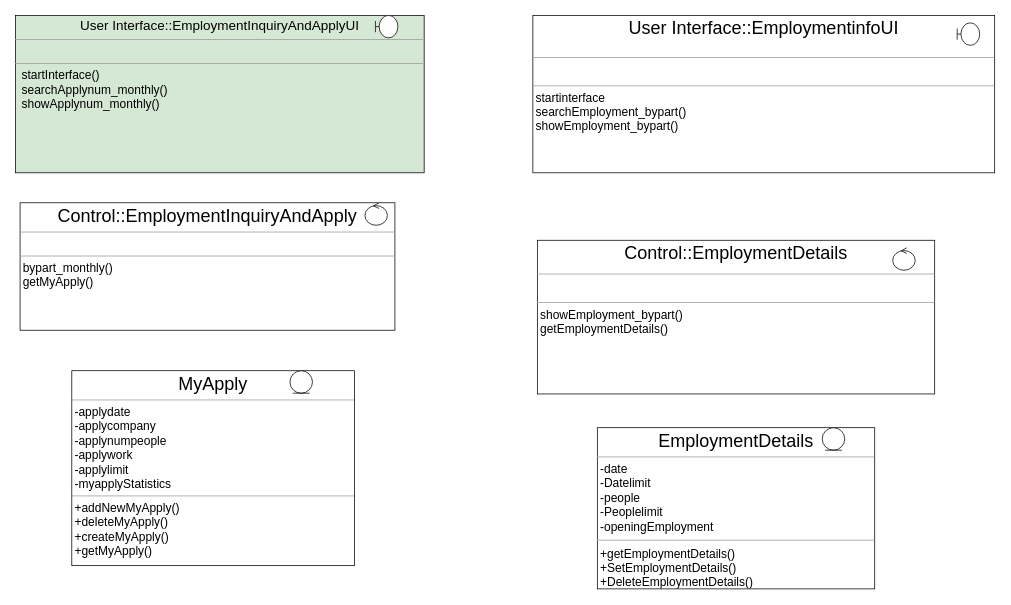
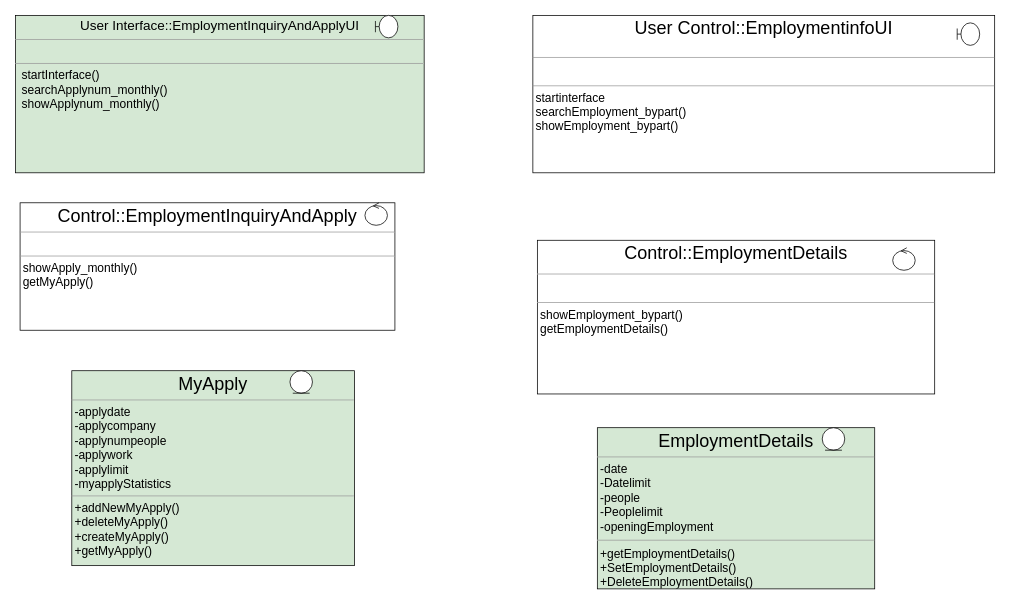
- <mxCell id="2" value="&lt;p style=&quot;border-color: var(--border-color); text-align: center; margin: 4px 0px 0px;&quot;&gt;&lt;font style=&quot;font-size: 24px;&quot;&gt;&lt;span style=&quot;background-color: initial; border-color: var(--border-color);&quot;&gt;User Interface::EmploymentinfoUI&lt;/span&gt;&lt;/font&gt;&lt;/p&gt;&lt;br&gt;&lt;hr style=&quot;font-size: 18px;&quot; size=&quot;1&quot;&gt;&lt;p style=&quot;margin: 0px 0px 0px 4px; font-size: 18px;&quot;&gt;&lt;font style=&quot;font-size: 18px;&quot;&gt;&lt;br&gt;&lt;/font&gt;&lt;/p&gt;&lt;hr size=&quot;1&quot;&gt;&lt;p style=&quot;border-color: var(--border-color); margin: 0px 0px 0px 4px; font-size: 16px;&quot;&gt;&lt;font style=&quot;font-size: 16px;&quot;&gt;&lt;font style=&quot;border-color: var(--border-color); text-align: center; font-size: 16px;&quot;&gt;startinterface&lt;/font&gt;&lt;/font&gt;&lt;/p&gt;&lt;p style=&quot;border-color: var(--border-color); margin: 0px 0px 0px 4px; font-size: 16px;&quot;&gt;&lt;font style=&quot;font-size: 16px;&quot;&gt;&lt;font style=&quot;border-color: var(--border-color); text-align: center; font-size: 16px;&quot;&gt;searchEmployment_bypart()&lt;/font&gt;&lt;/font&gt;&lt;/p&gt;&lt;p style=&quot;border-color: var(--border-color); margin: 0px 0px 0px 4px; font-size: 16px;&quot;&gt;&lt;font style=&quot;text-align: center; background-color: initial;&quot;&gt;showEmployment_bypart&lt;/font&gt;&lt;span style=&quot;text-align: center; background-color: initial;&quot;&gt;()&lt;/span&gt;&lt;/p&gt;&lt;font style=&quot;font-size: 16px;&quot;&gt;&lt;br&gt;&lt;/font&gt;" style="verticalAlign=top;align=left;overflow=fill;fontSize=12;fontFamily=Helvetica;html=1;whiteSpace=wrap;" parent="1" vertex="1"><mxGeometry x="710" y="20" width="616" height="210" as="geometry" /></mxCell>
+ <mxCell id="2" value="&lt;p style=&quot;border-color: var(--border-color); text-align: center; margin: 4px 0px 0px;&quot;&gt;&lt;font style=&quot;font-size: 24px;&quot;&gt;&lt;span style=&quot;background-color: initial; border-color: var(--border-color);&quot;&gt;User Control::EmploymentinfoUI&lt;/span&gt;&lt;/font&gt;&lt;/p&gt;&lt;br&gt;&lt;hr style=&quot;font-size: 18px;&quot; size=&quot;1&quot;&gt;&lt;p style=&quot;margin: 0px 0px 0px 4px; font-size: 18px;&quot;&gt;&lt;font style=&quot;font-size: 18px;&quot;&gt;&lt;br&gt;&lt;/font&gt;&lt;/p&gt;&lt;hr size=&quot;1&quot;&gt;&lt;p style=&quot;border-color: var(--border-color); margin: 0px 0px 0px 4px; font-size: 16px;&quot;&gt;&lt;font style=&quot;font-size: 16px;&quot;&gt;&lt;font style=&quot;border-color: var(--border-color); text-align: center; font-size: 16px;&quot;&gt;startinterface&lt;/font&gt;&lt;/font&gt;&lt;/p&gt;&lt;p style=&quot;border-color: var(--border-color); margin: 0px 0px 0px 4px; font-size: 16px;&quot;&gt;&lt;font style=&quot;font-size: 16px;&quot;&gt;&lt;font style=&quot;border-color: var(--border-color); text-align: center; font-size: 16px;&quot;&gt;searchEmployment_bypart()&lt;/font&gt;&lt;/font&gt;&lt;/p&gt;&lt;p style=&quot;border-color: var(--border-color); margin: 0px 0px 0px 4px; font-size: 16px;&quot;&gt;&lt;font style=&quot;text-align: center; background-color: initial;&quot;&gt;showEmployment_bypart&lt;/font&gt;&lt;span style=&quot;text-align: center; background-color: initial;&quot;&gt;()&lt;/span&gt;&lt;/p&gt;&lt;font style=&quot;font-size: 16px;&quot;&gt;&lt;br&gt;&lt;/font&gt;" style="verticalAlign=top;align=left;overflow=fill;fontSize=12;fontFamily=Helvetica;html=1;whiteSpace=wrap;" parent="1" vertex="1"><mxGeometry x="710" y="20" width="616" height="210" as="geometry" /></mxCell>
- <mxCell id="5" value="&lt;p style=&quot;border-color: var(--border-color); text-align: center; margin: 4px 0px 0px;&quot;&gt;&lt;font style=&quot;font-size: 24px;&quot;&gt;&lt;span style=&quot;background-color: initial;&quot;&gt;Control::EmploymentInquiryAndApply&lt;/span&gt;&lt;br&gt;&lt;/font&gt;&lt;/p&gt;&lt;hr size=&quot;1&quot;&gt;&lt;p style=&quot;margin:0px;margin-left:4px;&quot;&gt;&lt;font size=&quot;3&quot;&gt;&lt;br&gt;&lt;/font&gt;&lt;/p&gt;&lt;hr size=&quot;1&quot;&gt;&lt;p style=&quot;border-color: var(--border-color); margin: 0px 0px 0px 4px; font-size: 16px;&quot;&gt;&lt;font style=&quot;font-size: 16px;&quot;&gt;bypart_monthly()&lt;br&gt;&lt;/font&gt;&lt;/p&gt;&lt;p style=&quot;border-color: var(--border-color); margin: 0px 0px 0px 4px; font-size: 16px;&quot;&gt;getMyApply()&lt;/p&gt;&lt;p style=&quot;border-color: var(--border-color); margin: 0px 0px 0px 4px; font-size: 16px;&quot;&gt;&lt;br&gt;&lt;/p&gt;" style="verticalAlign=top;align=left;overflow=fill;fontSize=12;fontFamily=Helvetica;html=1;whiteSpace=wrap;" parent="1" vertex="1"><mxGeometry x="26" y="270" width="500" height="170" as="geometry" /></mxCell>
+ <mxCell id="5" value="&lt;p style=&quot;border-color: var(--border-color); text-align: center; margin: 4px 0px 0px;&quot;&gt;&lt;font style=&quot;font-size: 24px;&quot;&gt;&lt;span style=&quot;background-color: initial;&quot;&gt;Control::EmploymentInquiryAndApply&lt;/span&gt;&lt;br&gt;&lt;/font&gt;&lt;/p&gt;&lt;hr size=&quot;1&quot;&gt;&lt;p style=&quot;margin:0px;margin-left:4px;&quot;&gt;&lt;font size=&quot;3&quot;&gt;&lt;br&gt;&lt;/font&gt;&lt;/p&gt;&lt;hr size=&quot;1&quot;&gt;&lt;p style=&quot;border-color: var(--border-color); margin: 0px 0px 0px 4px; font-size: 16px;&quot;&gt;&lt;font style=&quot;font-size: 16px;&quot;&gt;showApply_monthly()&lt;br&gt;&lt;/font&gt;&lt;/p&gt;&lt;p style=&quot;border-color: var(--border-color); margin: 0px 0px 0px 4px; font-size: 16px;&quot;&gt;getMyApply()&lt;/p&gt;&lt;p style=&quot;border-color: var(--border-color); margin: 0px 0px 0px 4px; font-size: 16px;&quot;&gt;&lt;br&gt;&lt;/p&gt;" style="verticalAlign=top;align=left;overflow=fill;fontSize=12;fontFamily=Helvetica;html=1;whiteSpace=wrap;" parent="1" vertex="1"><mxGeometry x="26" y="270" width="500" height="170" as="geometry" /></mxCell>
- <mxCell id="10" value="&lt;p style=&quot;border-color: var(--border-color); text-align: center; margin: 4px 0px 0px;&quot;&gt;&lt;span style=&quot;background-color: initial;&quot;&gt;&lt;font style=&quot;font-size: 24px;&quot;&gt;MyApply&lt;/font&gt;&lt;/span&gt;&lt;/p&gt;&lt;hr size=&quot;1&quot;&gt;&lt;p style=&quot;margin:0px;margin-left:4px;&quot;&gt;&lt;font size=&quot;3&quot;&gt;-applydate&lt;/font&gt;&lt;/p&gt;&lt;p style=&quot;margin:0px;margin-left:4px;&quot;&gt;&lt;font size=&quot;3&quot;&gt;-applycompany&lt;/font&gt;&lt;/p&gt;&lt;p style=&quot;margin:0px;margin-left:4px;&quot;&gt;&lt;font size=&quot;3&quot;&gt;-applynumpeople&lt;/font&gt;&lt;/p&gt;&lt;p style=&quot;margin:0px;margin-left:4px;&quot;&gt;&lt;font size=&quot;3&quot;&gt;-applywork&lt;/font&gt;&lt;/p&gt;&lt;p style=&quot;margin:0px;margin-left:4px;&quot;&gt;&lt;font size=&quot;3&quot;&gt;-applylimit&lt;/font&gt;&lt;/p&gt;&lt;p style=&quot;margin:0px;margin-left:4px;&quot;&gt;&lt;font size=&quot;3&quot;&gt;-myapplyStatistics&lt;/font&gt;&lt;/p&gt;&lt;hr size=&quot;1&quot;&gt;&lt;p style=&quot;border-color: var(--border-color); margin: 0px 0px 0px 4px;&quot;&gt;&lt;font size=&quot;3&quot;&gt;+addNewMyApply()&lt;/font&gt;&lt;/p&gt;&lt;p style=&quot;border-color: var(--border-color); margin: 0px 0px 0px 4px;&quot;&gt;&lt;font size=&quot;3&quot;&gt;+deleteMyApply()&lt;/font&gt;&lt;/p&gt;&lt;p style=&quot;border-color: var(--border-color); margin: 0px 0px 0px 4px;&quot;&gt;&lt;font size=&quot;3&quot;&gt;+createMyApply()&lt;/font&gt;&lt;/p&gt;&lt;p style=&quot;border-color: var(--border-color); margin: 0px 0px 0px 4px;&quot;&gt;&lt;font size=&quot;3&quot;&gt;+getMyApply()&lt;/font&gt;&lt;/p&gt;" style="verticalAlign=top;align=left;overflow=fill;fontSize=12;fontFamily=Helvetica;html=1;whiteSpace=wrap;" parent="1" vertex="1"><mxGeometry x="95" y="494" width="377" height="260" as="geometry" /></mxCell>
+ <mxCell id="10" value="&lt;p style=&quot;border-color: var(--border-color); text-align: center; margin: 4px 0px 0px;&quot;&gt;&lt;span style=&quot;background-color: initial;&quot;&gt;&lt;font style=&quot;font-size: 24px;&quot;&gt;MyApply&lt;/font&gt;&lt;/span&gt;&lt;/p&gt;&lt;hr size=&quot;1&quot;&gt;&lt;p style=&quot;margin:0px;margin-left:4px;&quot;&gt;&lt;font size=&quot;3&quot;&gt;-applydate&lt;/font&gt;&lt;/p&gt;&lt;p style=&quot;margin:0px;margin-left:4px;&quot;&gt;&lt;font size=&quot;3&quot;&gt;-applycompany&lt;/font&gt;&lt;/p&gt;&lt;p style=&quot;margin:0px;margin-left:4px;&quot;&gt;&lt;font size=&quot;3&quot;&gt;-applynumpeople&lt;/font&gt;&lt;/p&gt;&lt;p style=&quot;margin:0px;margin-left:4px;&quot;&gt;&lt;font size=&quot;3&quot;&gt;-applywork&lt;/font&gt;&lt;/p&gt;&lt;p style=&quot;margin:0px;margin-left:4px;&quot;&gt;&lt;font size=&quot;3&quot;&gt;-applylimit&lt;/font&gt;&lt;/p&gt;&lt;p style=&quot;margin:0px;margin-left:4px;&quot;&gt;&lt;font size=&quot;3&quot;&gt;-myapplyStatistics&lt;/font&gt;&lt;/p&gt;&lt;hr size=&quot;1&quot;&gt;&lt;p style=&quot;border-color: var(--border-color); margin: 0px 0px 0px 4px;&quot;&gt;&lt;font size=&quot;3&quot;&gt;+addNewMyApply()&lt;/font&gt;&lt;/p&gt;&lt;p style=&quot;border-color: var(--border-color); margin: 0px 0px 0px 4px;&quot;&gt;&lt;font size=&quot;3&quot;&gt;+deleteMyApply()&lt;/font&gt;&lt;/p&gt;&lt;p style=&quot;border-color: var(--border-color); margin: 0px 0px 0px 4px;&quot;&gt;&lt;font size=&quot;3&quot;&gt;+createMyApply()&lt;/font&gt;&lt;/p&gt;&lt;p style=&quot;border-color: var(--border-color); margin: 0px 0px 0px 4px;&quot;&gt;&lt;font size=&quot;3&quot;&gt;+getMyApply()&lt;/font&gt;&lt;/p&gt;" style="verticalAlign=top;align=left;overflow=fill;fontSize=12;fontFamily=Helvetica;html=1;whiteSpace=wrap;fillColor=#d5e8d4;" parent="1" vertex="1"><mxGeometry x="95" y="494" width="377" height="260" as="geometry" /></mxCell>
- <mxCell id="12" value="&lt;p style=&quot;border-color: var(--border-color); text-align: center; margin: 4px 0px 0px;&quot;&gt;&lt;span style=&quot;background-color: initial;&quot;&gt;&lt;font style=&quot;font-size: 24px;&quot;&gt;EmploymentDetails&lt;/font&gt;&lt;/span&gt;&lt;/p&gt;&lt;hr size=&quot;1&quot;&gt;&lt;p style=&quot;border-color: var(--border-color); margin: 0px 0px 0px 4px; font-size: 16px;&quot;&gt;&lt;font style=&quot;border-color: var(--border-color);&quot;&gt;-date&lt;/font&gt;&lt;/p&gt;&lt;p style=&quot;border-color: var(--border-color); margin: 0px 0px 0px 4px; font-size: 16px;&quot;&gt;&lt;font style=&quot;border-color: var(--border-color);&quot;&gt;-Datelimit&lt;/font&gt;&lt;/p&gt;&lt;p style=&quot;border-color: var(--border-color); margin: 0px 0px 0px 4px; font-size: 16px;&quot;&gt;&lt;font style=&quot;border-color: var(--border-color);&quot;&gt;-people&lt;/font&gt;&lt;/p&gt;&lt;p style=&quot;border-color: var(--border-color); margin: 0px 0px 0px 4px; font-size: 16px;&quot;&gt;&lt;font style=&quot;border-color: var(--border-color);&quot;&gt;-Peoplelimit&lt;/font&gt;&lt;/p&gt;&lt;p style=&quot;border-color: var(--border-color); margin: 0px 0px 0px 4px; font-size: 16px;&quot;&gt;&lt;font style=&quot;border-color: var(--border-color);&quot;&gt;-openingEmployment&lt;/font&gt;&lt;/p&gt;&lt;hr style=&quot;font-size: 16px;&quot; size=&quot;1&quot;&gt;&lt;p style=&quot;border-color: var(--border-color); margin: 0px 0px 0px 4px; font-size: 16px;&quot;&gt;&lt;font style=&quot;font-size: 16px;&quot;&gt;+getEmploymentDetails()&lt;/font&gt;&lt;/p&gt;&lt;p style=&quot;border-color: var(--border-color); margin: 0px 0px 0px 4px; font-size: 16px;&quot;&gt;&lt;font style=&quot;font-size: 16px;&quot;&gt;+SetEmploymentDetails()&lt;br&gt;&lt;/font&gt;&lt;/p&gt;&lt;p style=&quot;border-color: var(--border-color); margin: 0px 0px 0px 4px; font-size: 16px;&quot;&gt;&lt;font style=&quot;font-size: 16px;&quot;&gt;&lt;font style=&quot;border-color: var(--border-color); text-align: center; font-size: 16px;&quot;&gt;+DeleteEmploymentDetails()&lt;/font&gt;&lt;/font&gt;&lt;/p&gt;" style="verticalAlign=top;align=left;overflow=fill;fontSize=12;fontFamily=Helvetica;html=1;whiteSpace=wrap;" parent="1" vertex="1"><mxGeometry x="796" y="570" width="370" height="215" as="geometry" /></mxCell>
+ <mxCell id="12" value="&lt;p style=&quot;border-color: var(--border-color); text-align: center; margin: 4px 0px 0px;&quot;&gt;&lt;span style=&quot;background-color: initial;&quot;&gt;&lt;font style=&quot;font-size: 24px;&quot;&gt;EmploymentDetails&lt;/font&gt;&lt;/span&gt;&lt;/p&gt;&lt;hr size=&quot;1&quot;&gt;&lt;p style=&quot;border-color: var(--border-color); margin: 0px 0px 0px 4px; font-size: 16px;&quot;&gt;&lt;font style=&quot;border-color: var(--border-color);&quot;&gt;-date&lt;/font&gt;&lt;/p&gt;&lt;p style=&quot;border-color: var(--border-color); margin: 0px 0px 0px 4px; font-size: 16px;&quot;&gt;&lt;font style=&quot;border-color: var(--border-color);&quot;&gt;-Datelimit&lt;/font&gt;&lt;/p&gt;&lt;p style=&quot;border-color: var(--border-color); margin: 0px 0px 0px 4px; font-size: 16px;&quot;&gt;&lt;font style=&quot;border-color: var(--border-color);&quot;&gt;-people&lt;/font&gt;&lt;/p&gt;&lt;p style=&quot;border-color: var(--border-color); margin: 0px 0px 0px 4px; font-size: 16px;&quot;&gt;&lt;font style=&quot;border-color: var(--border-color);&quot;&gt;-Peoplelimit&lt;/font&gt;&lt;/p&gt;&lt;p style=&quot;border-color: var(--border-color); margin: 0px 0px 0px 4px; font-size: 16px;&quot;&gt;&lt;font style=&quot;border-color: var(--border-color);&quot;&gt;-openingEmployment&lt;/font&gt;&lt;/p&gt;&lt;hr style=&quot;font-size: 16px;&quot; size=&quot;1&quot;&gt;&lt;p style=&quot;border-color: var(--border-color); margin: 0px 0px 0px 4px; font-size: 16px;&quot;&gt;&lt;font style=&quot;font-size: 16px;&quot;&gt;+getEmploymentDetails()&lt;/font&gt;&lt;/p&gt;&lt;p style=&quot;border-color: var(--border-color); margin: 0px 0px 0px 4px; font-size: 16px;&quot;&gt;&lt;font style=&quot;font-size: 16px;&quot;&gt;+SetEmploymentDetails()&lt;br&gt;&lt;/font&gt;&lt;/p&gt;&lt;p style=&quot;border-color: var(--border-color); margin: 0px 0px 0px 4px; font-size: 16px;&quot;&gt;&lt;font style=&quot;font-size: 16px;&quot;&gt;&lt;font style=&quot;border-color: var(--border-color); text-align: center; font-size: 16px;&quot;&gt;+DeleteEmploymentDetails()&lt;/font&gt;&lt;/font&gt;&lt;/p&gt;" style="verticalAlign=top;align=left;overflow=fill;fontSize=12;fontFamily=Helvetica;html=1;whiteSpace=wrap;fillColor=#d5e8d4;" parent="1" vertex="1"><mxGeometry x="796" y="570" width="370" height="215" as="geometry" /></mxCell>
